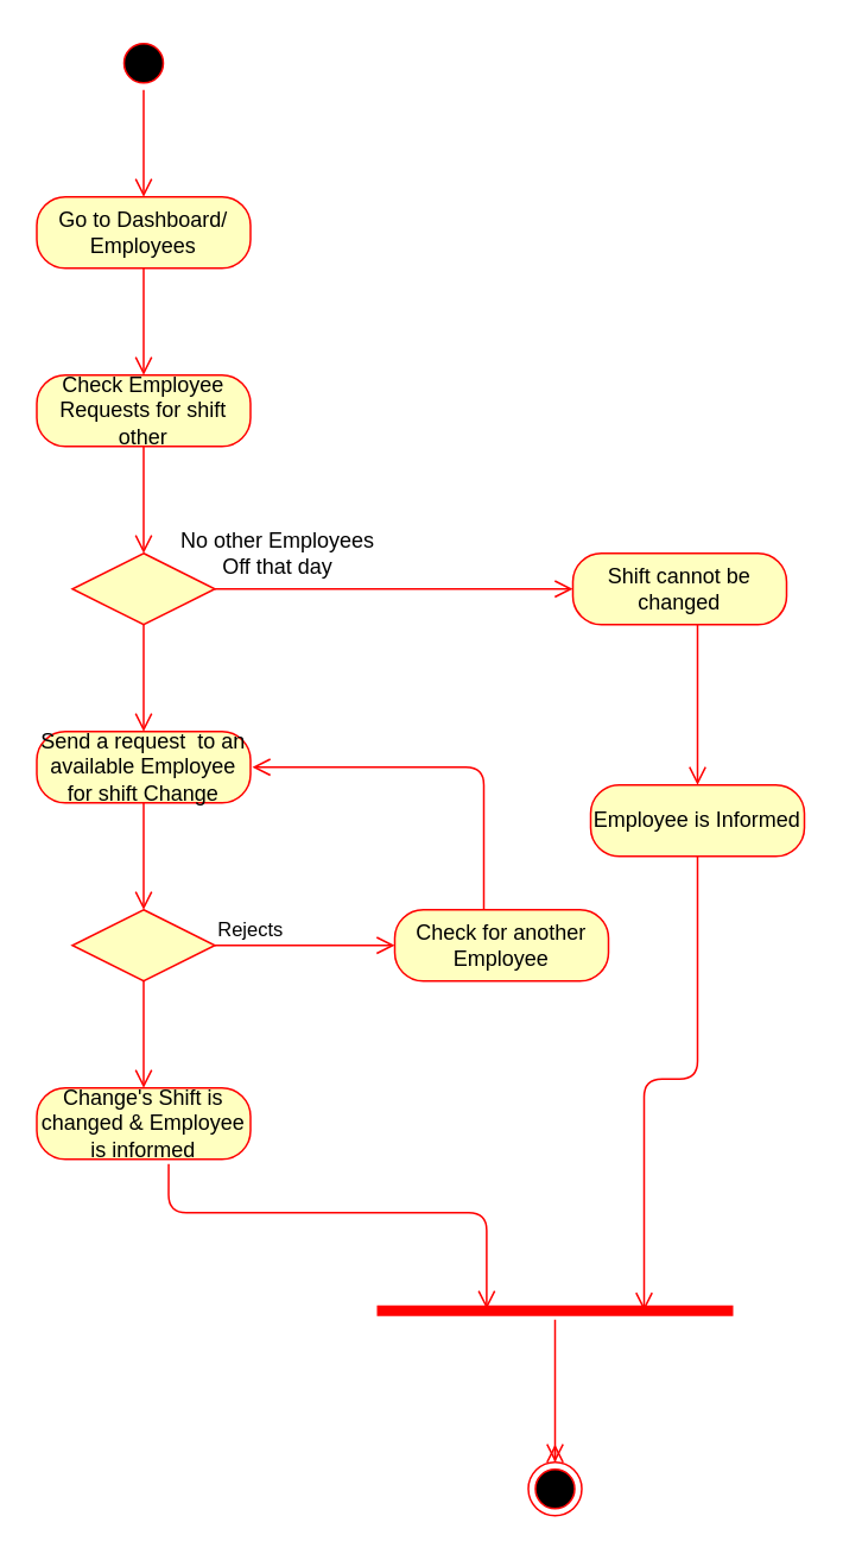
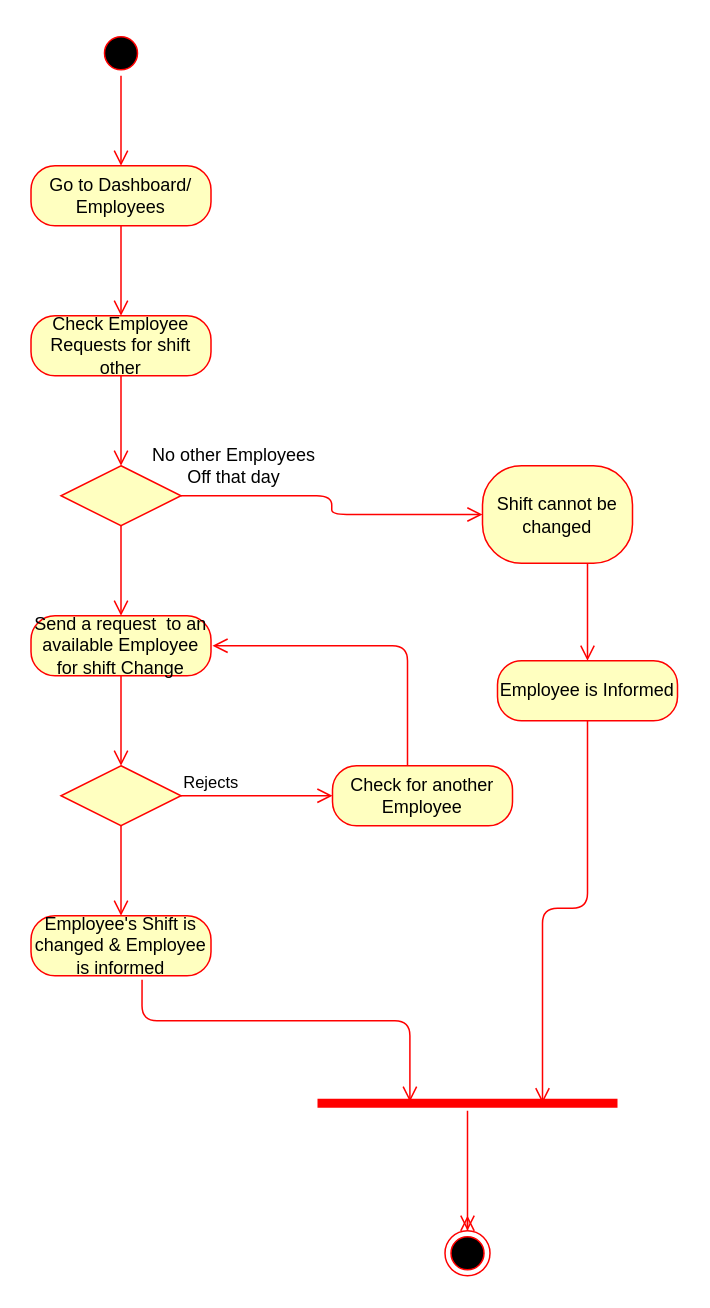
- <mxCell id="21" value="Shift cannot be changed" style="rounded=1;whiteSpace=wrap;html=1;arcSize=40;fontColor=#000000;fillColor=#ffffc0;strokeColor=#ff0000;" vertex="1" parent="1"><mxGeometry x="321" y="310" width="120" height="40" as="geometry" /></mxCell>
+ <mxCell id="21" value="Shift cannot be changed" style="rounded=1;whiteSpace=wrap;html=1;arcSize=40;fontColor=#000000;fillColor=#ffffc0;strokeColor=#ff0000;" vertex="1" parent="1"><mxGeometry x="321" y="310" width="100" height="65" as="geometry" /></mxCell>
- <mxCell id="19" value="Change's Shift is changed &amp;amp; Employee is informed" style="rounded=1;whiteSpace=wrap;html=1;arcSize=40;fontColor=#000000;fillColor=#ffffc0;strokeColor=#ff0000;" vertex="1" parent="1"><mxGeometry x="20" y="610" width="120" height="40" as="geometry" /></mxCell>
+ <mxCell id="19" value="Employee's Shift is changed &amp;amp; Employee is informed" style="rounded=1;whiteSpace=wrap;html=1;arcSize=40;fontColor=#000000;fillColor=#ffffc0;strokeColor=#ff0000;" vertex="1" parent="1"><mxGeometry x="20" y="610" width="120" height="40" as="geometry" /></mxCell>
